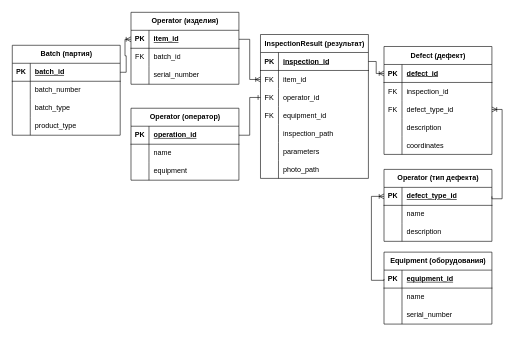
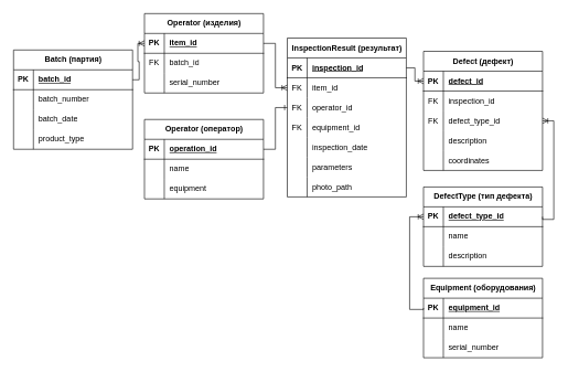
- <mxCell id="11" value="batch_type" style="shape=partialRectangle;connectable=0;fillColor=none;top=0;left=0;bottom=0;right=0;align=left;spacingLeft=6;overflow=hidden;whiteSpace=wrap;html=1;" parent="9" vertex="1"><mxGeometry x="30" width="150" height="30" as="geometry"><mxRectangle width="150" height="30" as="alternateBounds" /></mxGeometry></mxCell>
+ <mxCell id="11" value="batch_date" style="shape=partialRectangle;connectable=0;fillColor=none;top=0;left=0;bottom=0;right=0;align=left;spacingLeft=6;overflow=hidden;whiteSpace=wrap;html=1;" parent="9" vertex="1"><mxGeometry x="30" width="150" height="30" as="geometry"><mxRectangle width="150" height="30" as="alternateBounds" /></mxGeometry></mxCell>
- <mxCell id="40" value="inspection_path" style="shape=partialRectangle;connectable=0;fillColor=none;top=0;left=0;bottom=0;right=0;align=left;spacingLeft=6;overflow=hidden;" parent="38" vertex="1"><mxGeometry x="30" width="150" height="30" as="geometry"><mxRectangle width="150" height="30" as="alternateBounds" /></mxGeometry></mxCell>
+ <mxCell id="40" value="inspection_date" style="shape=partialRectangle;connectable=0;fillColor=none;top=0;left=0;bottom=0;right=0;align=left;spacingLeft=6;overflow=hidden;" parent="38" vertex="1"><mxGeometry x="30" width="150" height="30" as="geometry"><mxRectangle width="150" height="30" as="alternateBounds" /></mxGeometry></mxCell>
- <mxCell id="63" value="Operator (тип дефекта)" style="shape=table;startSize=30;container=1;collapsible=1;childLayout=tableLayout;fixedRows=1;rowLines=0;fontStyle=1;align=center;resizeLast=1;html=1;" parent="1" vertex="1"><mxGeometry x="640" y="282" width="180" height="120" as="geometry" /></mxCell>
+ <mxCell id="63" value="DefectType (тип дефекта)" style="shape=table;startSize=30;container=1;collapsible=1;childLayout=tableLayout;fixedRows=1;rowLines=0;fontStyle=1;align=center;resizeLast=1;html=1;" parent="1" vertex="1"><mxGeometry x="640" y="282" width="180" height="120" as="geometry" /></mxCell>
